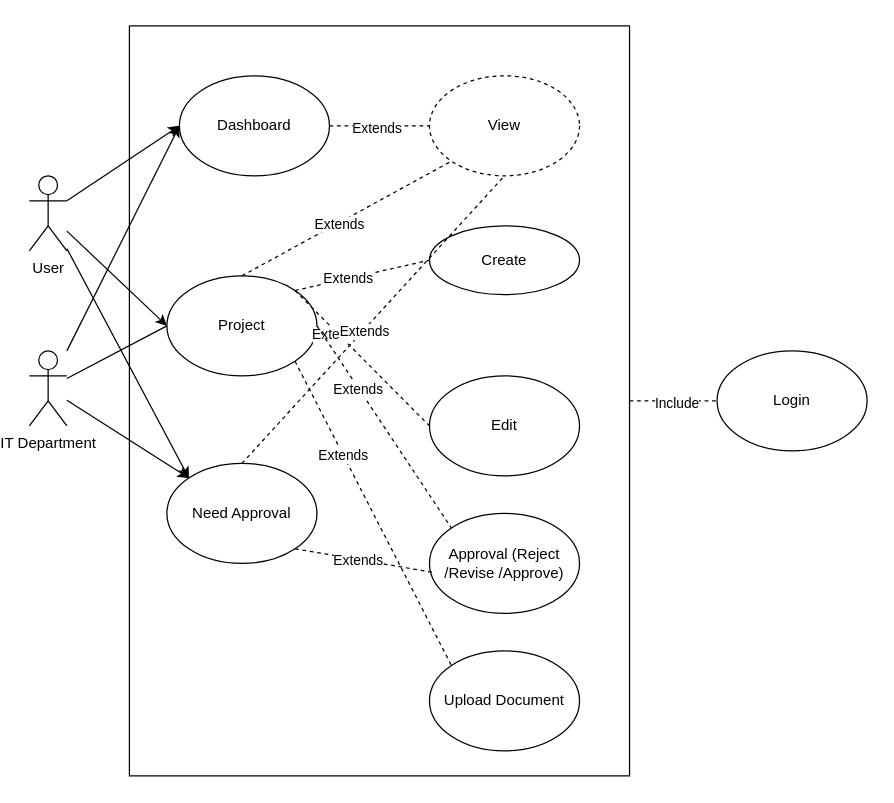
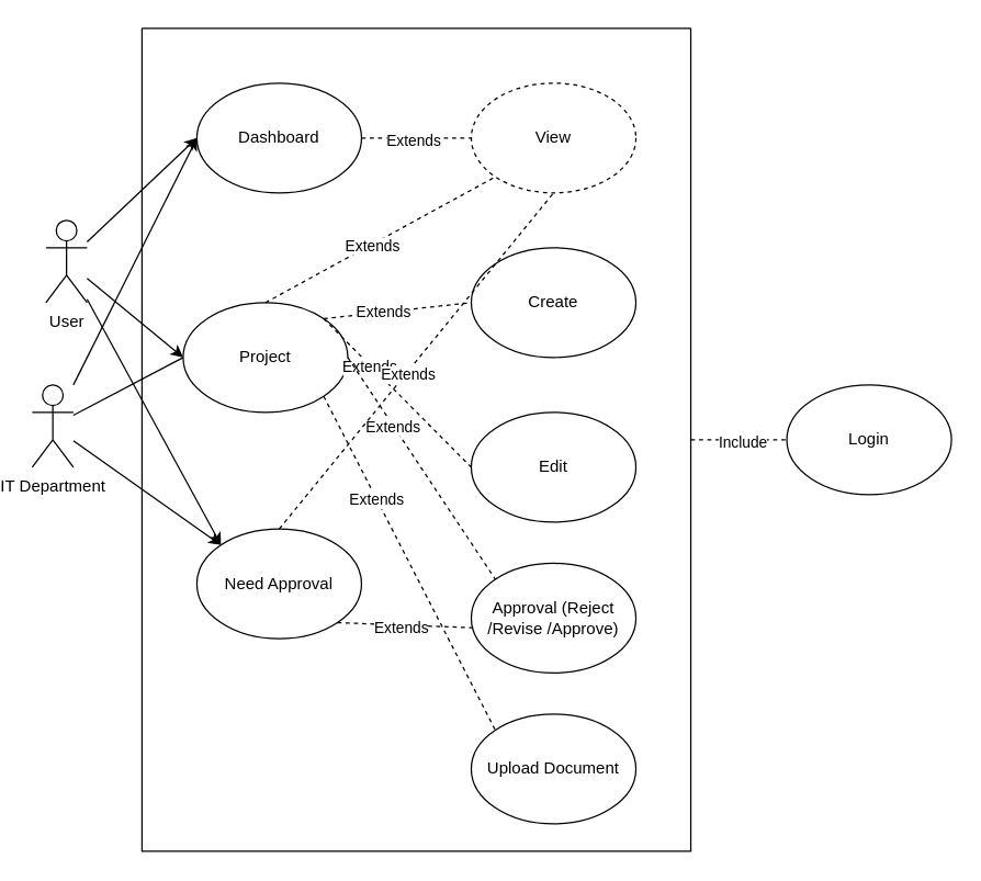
- <mxCell id="5" value="User" style="shape=umlActor;verticalLabelPosition=bottom;verticalAlign=top;html=1;outlineConnect=0;" parent="1" vertex="1"><mxGeometry x="20" y="140" width="30" height="60" as="geometry" /></mxCell>
+ <mxCell id="5" value="User" style="shape=umlActor;verticalLabelPosition=bottom;verticalAlign=top;html=1;outlineConnect=0;" parent="1" vertex="1"><mxGeometry x="30" y="160" width="30" height="60" as="geometry" /></mxCell>
- <mxCell id="14" value="Create" style="ellipse;whiteSpace=wrap;html=1;" parent="12" vertex="1"><mxGeometry x="240" y="160" width="120" height="55" as="geometry" /></mxCell>
+ <mxCell id="14" value="Create" style="ellipse;whiteSpace=wrap;html=1;" parent="12" vertex="1"><mxGeometry x="240" y="160" width="120" height="80" as="geometry" /></mxCell>
- <mxCell id="25" value="Need Approval" style="ellipse;whiteSpace=wrap;html=1;" parent="12" vertex="1"><mxGeometry x="30" y="350" width="120" height="80" as="geometry" /></mxCell>
+ <mxCell id="25" value="Need Approval" style="ellipse;whiteSpace=wrap;html=1;" parent="12" vertex="1"><mxGeometry x="40" y="365" width="120" height="80" as="geometry" /></mxCell>
